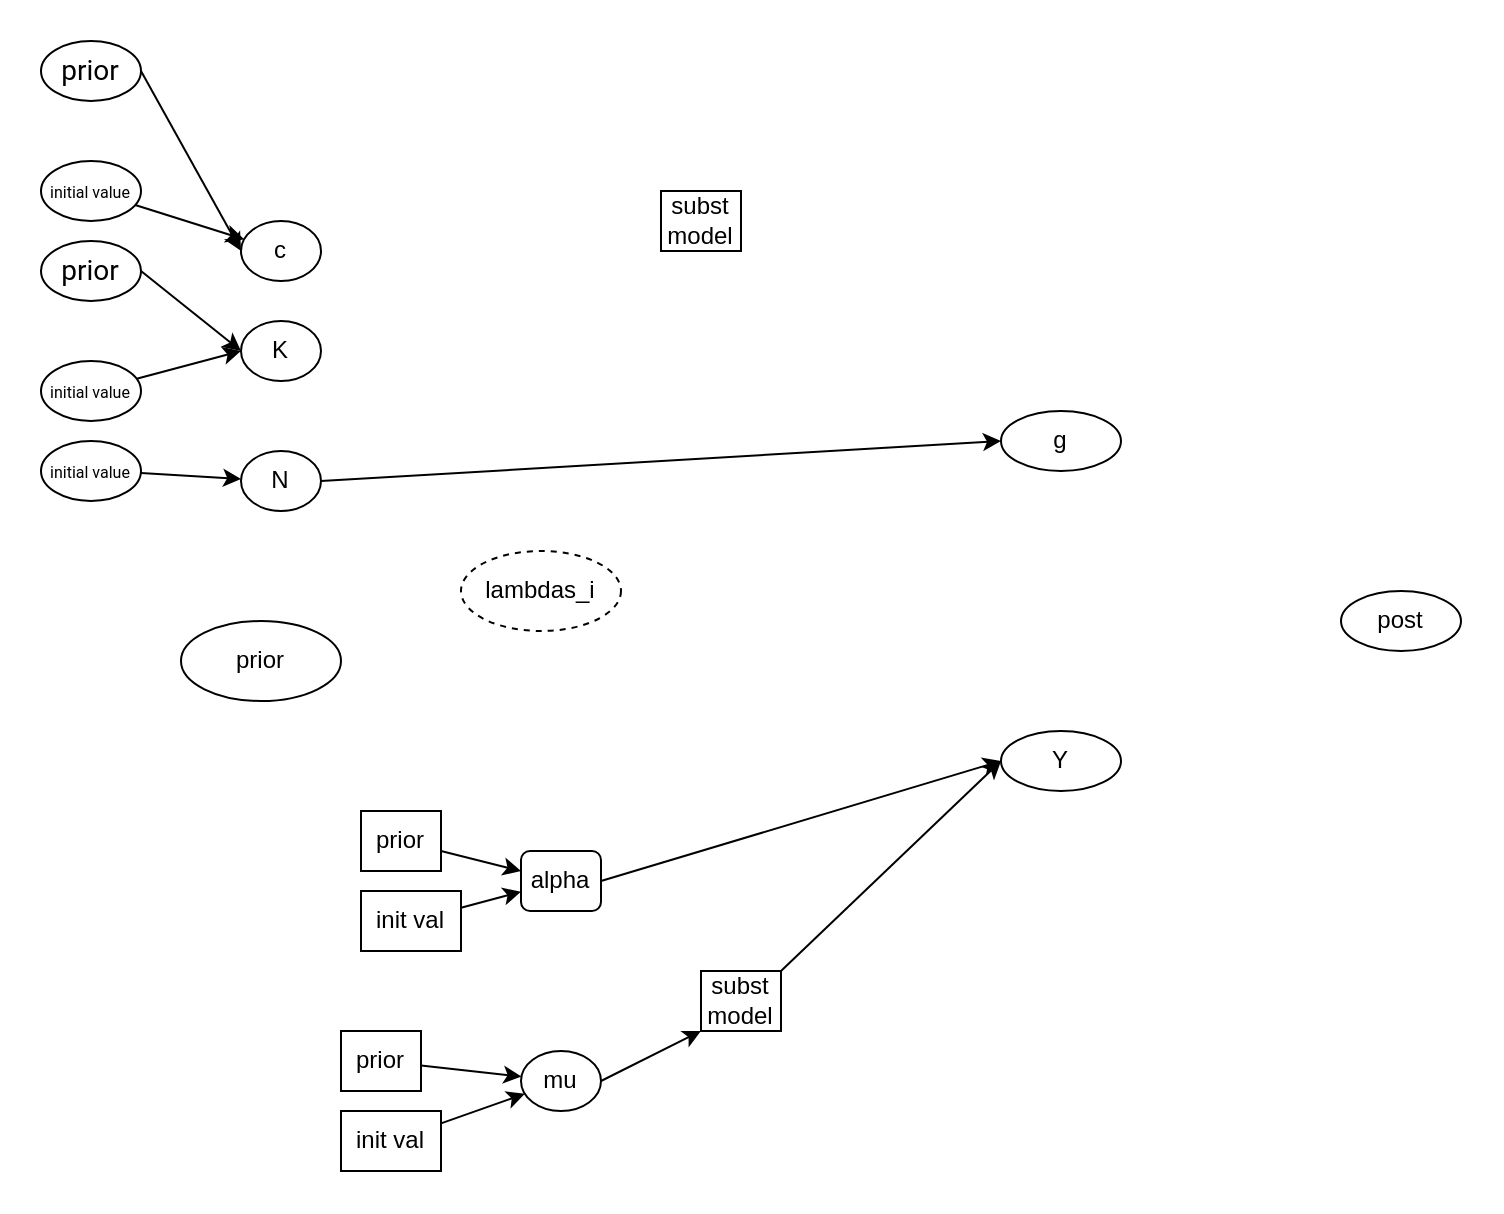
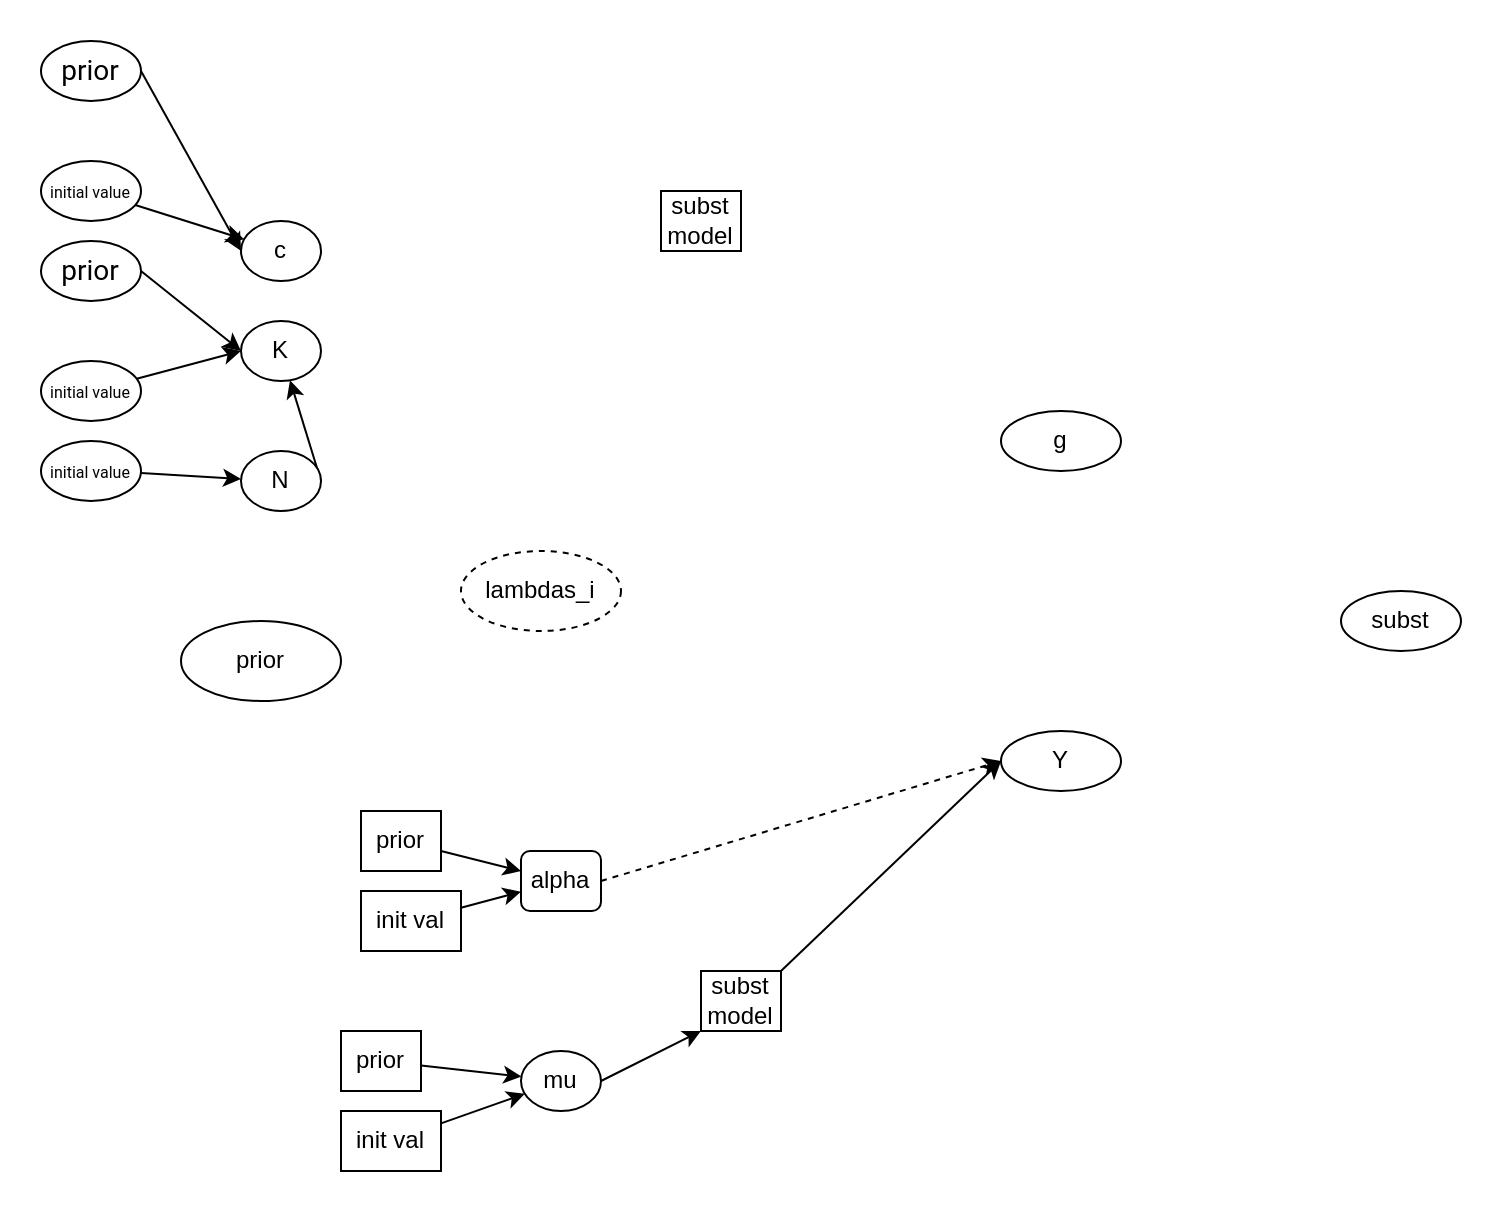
- <mxCell id="4" style="edgeStyle=none;rounded=0;orthogonalLoop=1;jettySize=auto;html=1;exitX=1;exitY=0.5;exitDx=0;exitDy=0;entryX=0;entryY=0.5;entryDx=0;entryDy=0;" parent="1" source="5" target="11" edge="1"><mxGeometry relative="1" as="geometry"><mxPoint x="400" y="235" as="targetPoint" /></mxGeometry></mxCell>
+ <mxCell id="4" style="edgeStyle=none;rounded=0;orthogonalLoop=1;jettySize=auto;html=1;exitX=1;exitY=0.5;exitDx=0;exitDy=0;" parent="1" source="5" target="3" edge="1"><mxGeometry relative="1" as="geometry"><mxPoint x="400" y="235" as="targetPoint" /></mxGeometry></mxCell>
- <mxCell id="16" value="post" style="ellipse;whiteSpace=wrap;html=1;" parent="1" vertex="1"><mxGeometry x="670" y="295" width="60" height="30" as="geometry" /></mxCell>
+ <mxCell id="16" value="subst" style="ellipse;whiteSpace=wrap;html=1;" parent="1" vertex="1"><mxGeometry x="670" y="295" width="60" height="30" as="geometry" /></mxCell>
- <mxCell id="8" style="edgeStyle=none;rounded=0;orthogonalLoop=1;jettySize=auto;html=1;exitX=1;exitY=0.5;exitDx=0;exitDy=0;entryX=0;entryY=0.5;entryDx=0;entryDy=0;" edge="1" parent="1" source="9" target="10"><mxGeometry relative="1" as="geometry" /></mxCell>
+ <mxCell id="8" style="edgeStyle=none;rounded=0;orthogonalLoop=1;jettySize=auto;html=1;exitX=1;exitY=0.5;exitDx=0;exitDy=0;entryX=0;entryY=0.5;entryDx=0;entryDy=0;dashed=1;" edge="1" parent="1" source="9" target="10"><mxGeometry relative="1" as="geometry" /></mxCell>
